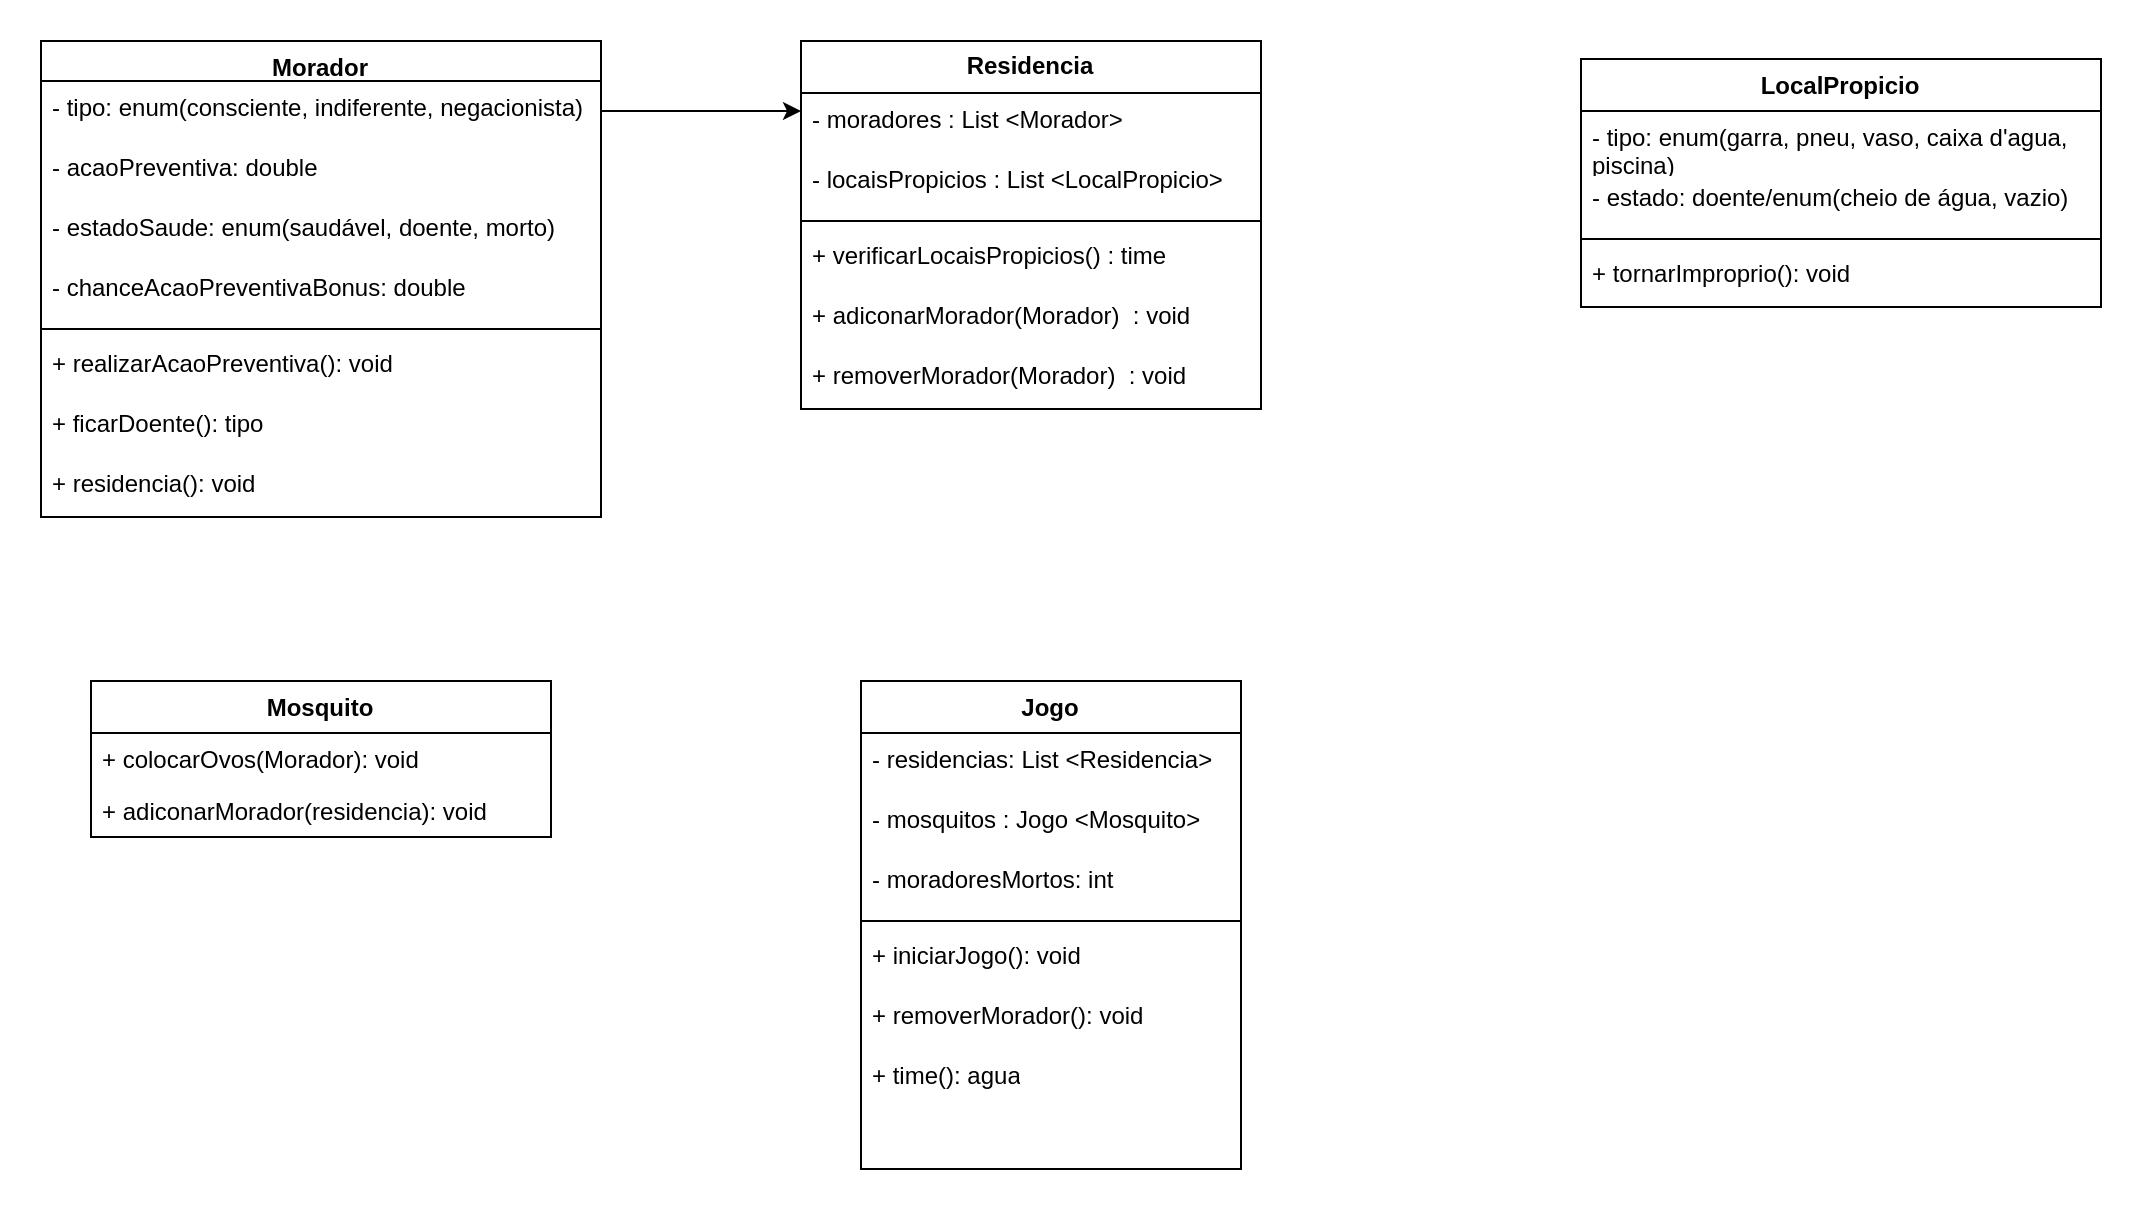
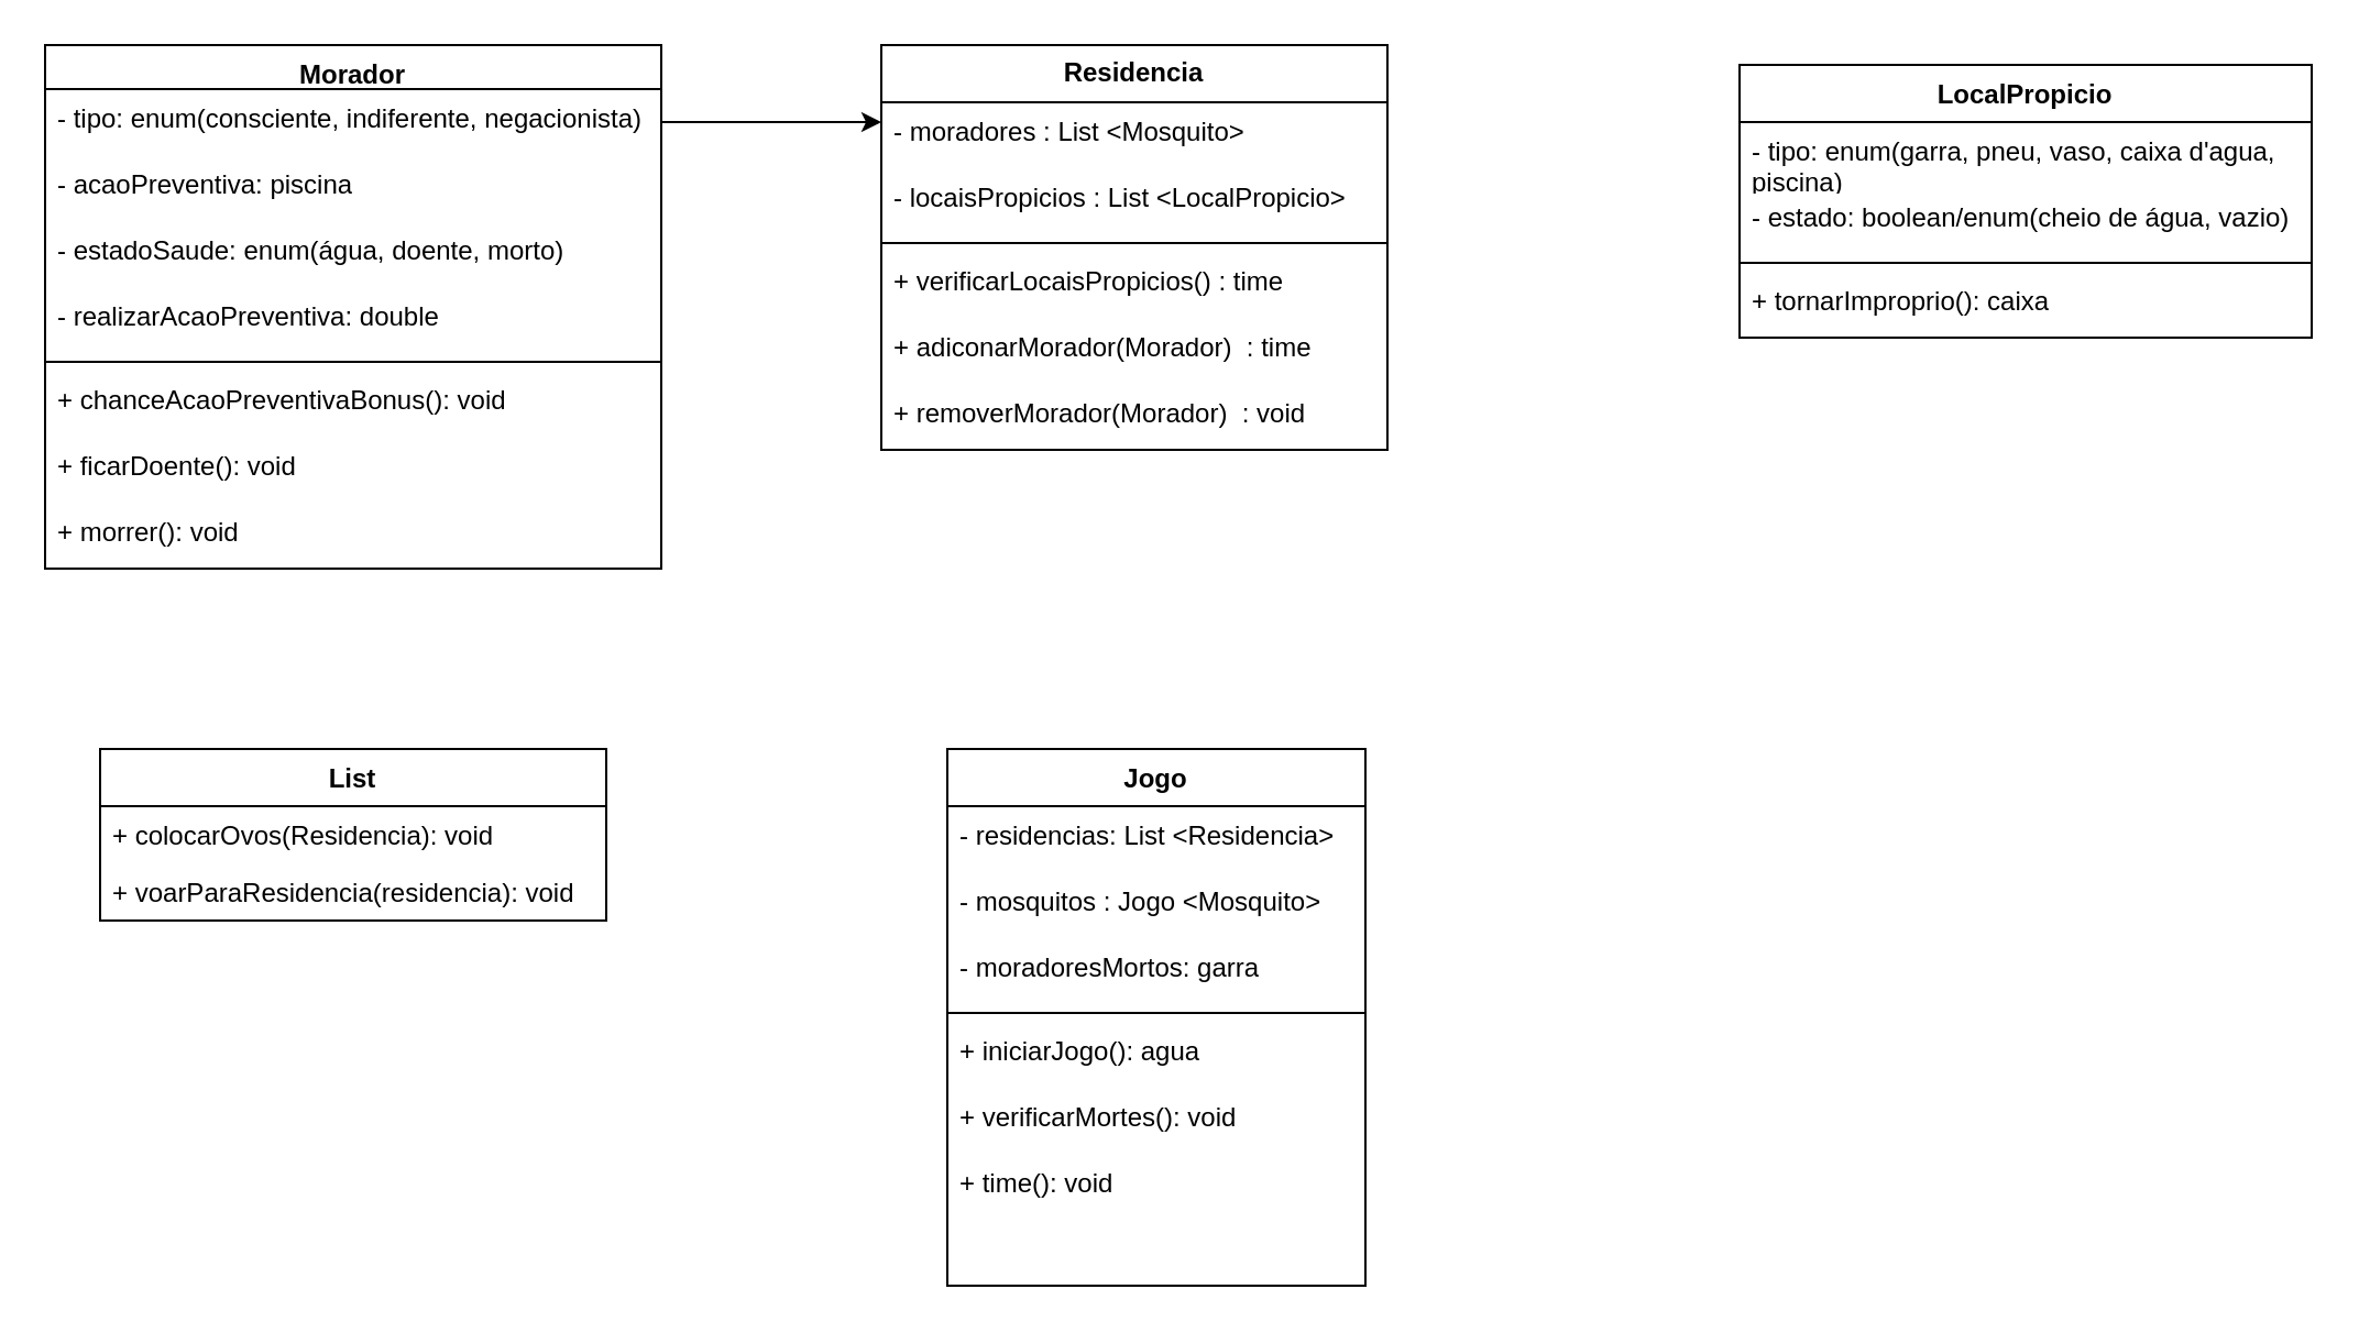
- <mxCell id="3" value="- moradores : List &amp;lt;Morador&amp;gt;" style="text;strokeColor=none;fillColor=none;align=left;verticalAlign=top;spacingLeft=4;spacingRight=4;overflow=hidden;rotatable=0;points=[[0,0.5],[1,0.5]];portConstraint=eastwest;whiteSpace=wrap;html=1;rounded=0;labelBackgroundColor=none;" vertex="1" parent="2"><mxGeometry y="26" width="230" height="30" as="geometry" /></mxCell>
+ <mxCell id="3" value="- moradores : List &amp;lt;Mosquito&amp;gt;" style="text;strokeColor=none;fillColor=none;align=left;verticalAlign=top;spacingLeft=4;spacingRight=4;overflow=hidden;rotatable=0;points=[[0,0.5],[1,0.5]];portConstraint=eastwest;whiteSpace=wrap;html=1;rounded=0;labelBackgroundColor=none;" vertex="1" parent="2"><mxGeometry y="26" width="230" height="30" as="geometry" /></mxCell>
- <mxCell id="12" value="- acaoPreventiva: double" style="text;strokeColor=none;fillColor=none;align=left;verticalAlign=top;spacingLeft=4;spacingRight=4;overflow=hidden;rotatable=0;points=[[0,0.5],[1,0.5]];portConstraint=eastwest;whiteSpace=wrap;html=1;rounded=0;labelBackgroundColor=none;" vertex="1" parent="9"><mxGeometry y="50" width="280" height="30" as="geometry" /></mxCell>
+ <mxCell id="12" value="- acaoPreventiva: piscina" style="text;strokeColor=none;fillColor=none;align=left;verticalAlign=top;spacingLeft=4;spacingRight=4;overflow=hidden;rotatable=0;points=[[0,0.5],[1,0.5]];portConstraint=eastwest;whiteSpace=wrap;html=1;rounded=0;labelBackgroundColor=none;" vertex="1" parent="9"><mxGeometry y="50" width="280" height="30" as="geometry" /></mxCell>
- <mxCell id="21" value="- estado: doente/enum(cheio de água, vazio)&amp;nbsp;" style="text;strokeColor=none;fillColor=none;align=left;verticalAlign=top;spacingLeft=4;spacingRight=4;overflow=hidden;rotatable=0;points=[[0,0.5],[1,0.5]];portConstraint=eastwest;whiteSpace=wrap;html=1;rounded=0;labelBackgroundColor=none;" vertex="1" parent="19"><mxGeometry y="56" width="260" height="30" as="geometry" /></mxCell>
+ <mxCell id="21" value="- estado: boolean/enum(cheio de água, vazio)&amp;nbsp;" style="text;strokeColor=none;fillColor=none;align=left;verticalAlign=top;spacingLeft=4;spacingRight=4;overflow=hidden;rotatable=0;points=[[0,0.5],[1,0.5]];portConstraint=eastwest;whiteSpace=wrap;html=1;rounded=0;labelBackgroundColor=none;" vertex="1" parent="19"><mxGeometry y="56" width="260" height="30" as="geometry" /></mxCell>
- <mxCell id="13" value="- estadoSaude: enum(saudável, doente, morto)" style="text;strokeColor=none;fillColor=none;align=left;verticalAlign=top;spacingLeft=4;spacingRight=4;overflow=hidden;rotatable=0;points=[[0,0.5],[1,0.5]];portConstraint=eastwest;whiteSpace=wrap;html=1;rounded=0;labelBackgroundColor=none;" vertex="1" parent="9"><mxGeometry y="80" width="280" height="30" as="geometry" /></mxCell>
+ <mxCell id="13" value="- estadoSaude: enum(água, doente, morto)" style="text;strokeColor=none;fillColor=none;align=left;verticalAlign=top;spacingLeft=4;spacingRight=4;overflow=hidden;rotatable=0;points=[[0,0.5],[1,0.5]];portConstraint=eastwest;whiteSpace=wrap;html=1;rounded=0;labelBackgroundColor=none;" vertex="1" parent="9"><mxGeometry y="80" width="280" height="30" as="geometry" /></mxCell>
- <mxCell id="23" value="+ tornarImproprio(): void" style="text;strokeColor=none;fillColor=none;align=left;verticalAlign=top;spacingLeft=4;spacingRight=4;overflow=hidden;rotatable=0;points=[[0,0.5],[1,0.5]];portConstraint=eastwest;whiteSpace=wrap;html=1;rounded=0;labelBackgroundColor=none;" vertex="1" parent="19"><mxGeometry y="94" width="260" height="30" as="geometry" /></mxCell>
+ <mxCell id="23" value="+ tornarImproprio(): caixa" style="text;strokeColor=none;fillColor=none;align=left;verticalAlign=top;spacingLeft=4;spacingRight=4;overflow=hidden;rotatable=0;points=[[0,0.5],[1,0.5]];portConstraint=eastwest;whiteSpace=wrap;html=1;rounded=0;labelBackgroundColor=none;" vertex="1" parent="19"><mxGeometry y="94" width="260" height="30" as="geometry" /></mxCell>
- <mxCell id="14" value="- chanceAcaoPreventivaBonus: double" style="text;strokeColor=none;fillColor=none;align=left;verticalAlign=top;spacingLeft=4;spacingRight=4;overflow=hidden;rotatable=0;points=[[0,0.5],[1,0.5]];portConstraint=eastwest;whiteSpace=wrap;html=1;rounded=0;labelBackgroundColor=none;" vertex="1" parent="9"><mxGeometry y="110" width="280" height="30" as="geometry" /></mxCell>
+ <mxCell id="14" value="- realizarAcaoPreventiva: double" style="text;strokeColor=none;fillColor=none;align=left;verticalAlign=top;spacingLeft=4;spacingRight=4;overflow=hidden;rotatable=0;points=[[0,0.5],[1,0.5]];portConstraint=eastwest;whiteSpace=wrap;html=1;rounded=0;labelBackgroundColor=none;" vertex="1" parent="9"><mxGeometry y="110" width="280" height="30" as="geometry" /></mxCell>
- <mxCell id="7" value="+ adiconarMorador(Morador)&amp;nbsp; : void&amp;nbsp;&amp;nbsp;" style="text;strokeColor=none;fillColor=none;align=left;verticalAlign=top;spacingLeft=4;spacingRight=4;overflow=hidden;rotatable=0;points=[[0,0.5],[1,0.5]];portConstraint=eastwest;whiteSpace=wrap;html=1;rounded=0;labelBackgroundColor=none;" vertex="1" parent="2"><mxGeometry y="124" width="230" height="30" as="geometry" /></mxCell>
+ <mxCell id="7" value="+ adiconarMorador(Morador)&amp;nbsp; : time&amp;nbsp;&amp;nbsp;" style="text;strokeColor=none;fillColor=none;align=left;verticalAlign=top;spacingLeft=4;spacingRight=4;overflow=hidden;rotatable=0;points=[[0,0.5],[1,0.5]];portConstraint=eastwest;whiteSpace=wrap;html=1;rounded=0;labelBackgroundColor=none;" vertex="1" parent="2"><mxGeometry y="124" width="230" height="30" as="geometry" /></mxCell>
- <mxCell id="16" value="+ realizarAcaoPreventiva(): void" style="text;strokeColor=none;fillColor=none;align=left;verticalAlign=top;spacingLeft=4;spacingRight=4;overflow=hidden;rotatable=0;points=[[0,0.5],[1,0.5]];portConstraint=eastwest;whiteSpace=wrap;html=1;rounded=0;labelBackgroundColor=none;" vertex="1" parent="9"><mxGeometry y="148" width="280" height="30" as="geometry" /></mxCell>
+ <mxCell id="16" value="+ chanceAcaoPreventivaBonus(): void" style="text;strokeColor=none;fillColor=none;align=left;verticalAlign=top;spacingLeft=4;spacingRight=4;overflow=hidden;rotatable=0;points=[[0,0.5],[1,0.5]];portConstraint=eastwest;whiteSpace=wrap;html=1;rounded=0;labelBackgroundColor=none;" vertex="1" parent="9"><mxGeometry y="148" width="280" height="30" as="geometry" /></mxCell>
- <mxCell id="17" value="+&amp;nbsp;ficarDoente(): tipo" style="text;strokeColor=none;fillColor=none;align=left;verticalAlign=top;spacingLeft=4;spacingRight=4;overflow=hidden;rotatable=0;points=[[0,0.5],[1,0.5]];portConstraint=eastwest;whiteSpace=wrap;html=1;rounded=0;labelBackgroundColor=none;" vertex="1" parent="9"><mxGeometry y="178" width="280" height="30" as="geometry" /></mxCell>
+ <mxCell id="17" value="+&amp;nbsp;ficarDoente(): void" style="text;strokeColor=none;fillColor=none;align=left;verticalAlign=top;spacingLeft=4;spacingRight=4;overflow=hidden;rotatable=0;points=[[0,0.5],[1,0.5]];portConstraint=eastwest;whiteSpace=wrap;html=1;rounded=0;labelBackgroundColor=none;" vertex="1" parent="9"><mxGeometry y="178" width="280" height="30" as="geometry" /></mxCell>
- <mxCell id="18" value="+ residencia(): void" style="text;strokeColor=none;fillColor=none;align=left;verticalAlign=top;spacingLeft=4;spacingRight=4;overflow=hidden;rotatable=0;points=[[0,0.5],[1,0.5]];portConstraint=eastwest;whiteSpace=wrap;html=1;rounded=0;labelBackgroundColor=none;" vertex="1" parent="9"><mxGeometry y="208" width="280" height="30" as="geometry" /></mxCell>
+ <mxCell id="18" value="+ morrer(): void" style="text;strokeColor=none;fillColor=none;align=left;verticalAlign=top;spacingLeft=4;spacingRight=4;overflow=hidden;rotatable=0;points=[[0,0.5],[1,0.5]];portConstraint=eastwest;whiteSpace=wrap;html=1;rounded=0;labelBackgroundColor=none;" vertex="1" parent="9"><mxGeometry y="208" width="280" height="30" as="geometry" /></mxCell>
- <mxCell id="33" value="Mosquito" style="swimlane;fontStyle=1;align=center;verticalAlign=top;childLayout=stackLayout;horizontal=1;startSize=26;horizontalStack=0;resizeParent=1;resizeParentMax=0;resizeLast=0;collapsible=1;marginBottom=0;whiteSpace=wrap;html=1;" vertex="1" parent="1"><mxGeometry x="45" y="340" width="230" height="78" as="geometry" /></mxCell>
+ <mxCell id="33" value="List" style="swimlane;fontStyle=1;align=center;verticalAlign=top;childLayout=stackLayout;horizontal=1;startSize=26;horizontalStack=0;resizeParent=1;resizeParentMax=0;resizeLast=0;collapsible=1;marginBottom=0;whiteSpace=wrap;html=1;" vertex="1" parent="1"><mxGeometry x="45" y="340" width="230" height="78" as="geometry" /></mxCell>
- <mxCell id="34" value="+ colocarOvos(Morador): void" style="text;strokeColor=none;fillColor=none;align=left;verticalAlign=top;spacingLeft=4;spacingRight=4;overflow=hidden;rotatable=0;points=[[0,0.5],[1,0.5]];portConstraint=eastwest;whiteSpace=wrap;html=1;" vertex="1" parent="33"><mxGeometry y="26" width="230" height="26" as="geometry" /></mxCell>
+ <mxCell id="34" value="+ colocarOvos(Residencia): void" style="text;strokeColor=none;fillColor=none;align=left;verticalAlign=top;spacingLeft=4;spacingRight=4;overflow=hidden;rotatable=0;points=[[0,0.5],[1,0.5]];portConstraint=eastwest;whiteSpace=wrap;html=1;" vertex="1" parent="33"><mxGeometry y="26" width="230" height="26" as="geometry" /></mxCell>
- <mxCell id="35" value="+&amp;nbsp;adiconarMorador(residencia): void" style="text;strokeColor=none;fillColor=none;align=left;verticalAlign=top;spacingLeft=4;spacingRight=4;overflow=hidden;rotatable=0;points=[[0,0.5],[1,0.5]];portConstraint=eastwest;whiteSpace=wrap;html=1;" vertex="1" parent="33"><mxGeometry y="52" width="230" height="26" as="geometry" /></mxCell>
+ <mxCell id="35" value="+&amp;nbsp;voarParaResidencia(residencia): void" style="text;strokeColor=none;fillColor=none;align=left;verticalAlign=top;spacingLeft=4;spacingRight=4;overflow=hidden;rotatable=0;points=[[0,0.5],[1,0.5]];portConstraint=eastwest;whiteSpace=wrap;html=1;" vertex="1" parent="33"><mxGeometry y="52" width="230" height="26" as="geometry" /></mxCell>
- <mxCell id="27" value="- moradoresMortos: int" style="text;strokeColor=none;fillColor=none;align=left;verticalAlign=top;spacingLeft=4;spacingRight=4;overflow=hidden;rotatable=0;points=[[0,0.5],[1,0.5]];portConstraint=eastwest;whiteSpace=wrap;html=1;rounded=0;labelBackgroundColor=none;" vertex="1" parent="24"><mxGeometry y="86" width="190" height="30" as="geometry" /></mxCell>
+ <mxCell id="27" value="- moradoresMortos: garra" style="text;strokeColor=none;fillColor=none;align=left;verticalAlign=top;spacingLeft=4;spacingRight=4;overflow=hidden;rotatable=0;points=[[0,0.5],[1,0.5]];portConstraint=eastwest;whiteSpace=wrap;html=1;rounded=0;labelBackgroundColor=none;" vertex="1" parent="24"><mxGeometry y="86" width="190" height="30" as="geometry" /></mxCell>
- <mxCell id="29" value="+ iniciarJogo(): void" style="text;strokeColor=none;fillColor=none;align=left;verticalAlign=top;spacingLeft=4;spacingRight=4;overflow=hidden;rotatable=0;points=[[0,0.5],[1,0.5]];portConstraint=eastwest;whiteSpace=wrap;html=1;rounded=0;labelBackgroundColor=none;" vertex="1" parent="24"><mxGeometry y="124" width="190" height="30" as="geometry" /></mxCell>
+ <mxCell id="29" value="+ iniciarJogo(): agua" style="text;strokeColor=none;fillColor=none;align=left;verticalAlign=top;spacingLeft=4;spacingRight=4;overflow=hidden;rotatable=0;points=[[0,0.5],[1,0.5]];portConstraint=eastwest;whiteSpace=wrap;html=1;rounded=0;labelBackgroundColor=none;" vertex="1" parent="24"><mxGeometry y="124" width="190" height="30" as="geometry" /></mxCell>
- <mxCell id="30" value="+ removerMorador(): void" style="text;strokeColor=none;fillColor=none;align=left;verticalAlign=top;spacingLeft=4;spacingRight=4;overflow=hidden;rotatable=0;points=[[0,0.5],[1,0.5]];portConstraint=eastwest;whiteSpace=wrap;html=1;rounded=0;labelBackgroundColor=none;" vertex="1" parent="24"><mxGeometry y="154" width="190" height="30" as="geometry" /></mxCell>
+ <mxCell id="30" value="+ verificarMortes(): void" style="text;strokeColor=none;fillColor=none;align=left;verticalAlign=top;spacingLeft=4;spacingRight=4;overflow=hidden;rotatable=0;points=[[0,0.5],[1,0.5]];portConstraint=eastwest;whiteSpace=wrap;html=1;rounded=0;labelBackgroundColor=none;" vertex="1" parent="24"><mxGeometry y="154" width="190" height="30" as="geometry" /></mxCell>
- <mxCell id="31" value="+ time(): agua" style="text;strokeColor=none;fillColor=none;align=left;verticalAlign=top;spacingLeft=4;spacingRight=4;overflow=hidden;rotatable=0;points=[[0,0.5],[1,0.5]];portConstraint=eastwest;whiteSpace=wrap;html=1;rounded=0;labelBackgroundColor=none;" vertex="1" parent="24"><mxGeometry y="184" width="190" height="30" as="geometry" /></mxCell>
+ <mxCell id="31" value="+ time(): void" style="text;strokeColor=none;fillColor=none;align=left;verticalAlign=top;spacingLeft=4;spacingRight=4;overflow=hidden;rotatable=0;points=[[0,0.5],[1,0.5]];portConstraint=eastwest;whiteSpace=wrap;html=1;rounded=0;labelBackgroundColor=none;" vertex="1" parent="24"><mxGeometry y="184" width="190" height="30" as="geometry" /></mxCell>
